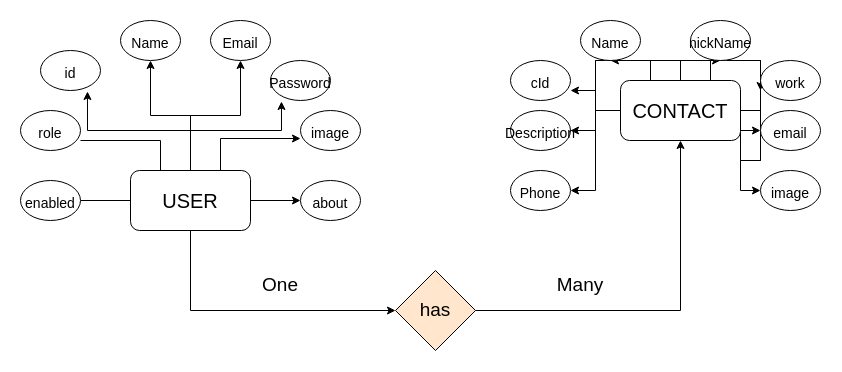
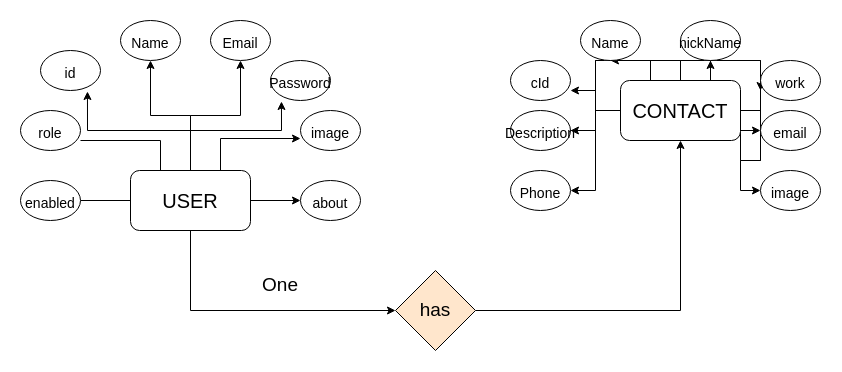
- <mxCell id="31" value="&lt;font style=&quot;font-size: 14px;&quot;&gt;nickName&lt;/font&gt;" style="ellipse;whiteSpace=wrap;html=1;fontSize=20;" parent="1" vertex="1"><mxGeometry x="690" y="20" width="60" height="40" as="geometry" /></mxCell>
+ <mxCell id="31" value="&lt;font style=&quot;font-size: 14px;&quot;&gt;nickName&lt;/font&gt;" style="ellipse;whiteSpace=wrap;html=1;fontSize=20;" parent="1" vertex="1"><mxGeometry x="680" y="20" width="60" height="40" as="geometry" /></mxCell>
- <mxCell id="40" value="Many" style="text;html=1;strokeColor=none;fillColor=none;align=center;verticalAlign=middle;whiteSpace=wrap;rounded=0;fontSize=19;" parent="1" vertex="1"><mxGeometry x="550" y="270" width="60" height="30" as="geometry" /></mxCell>
